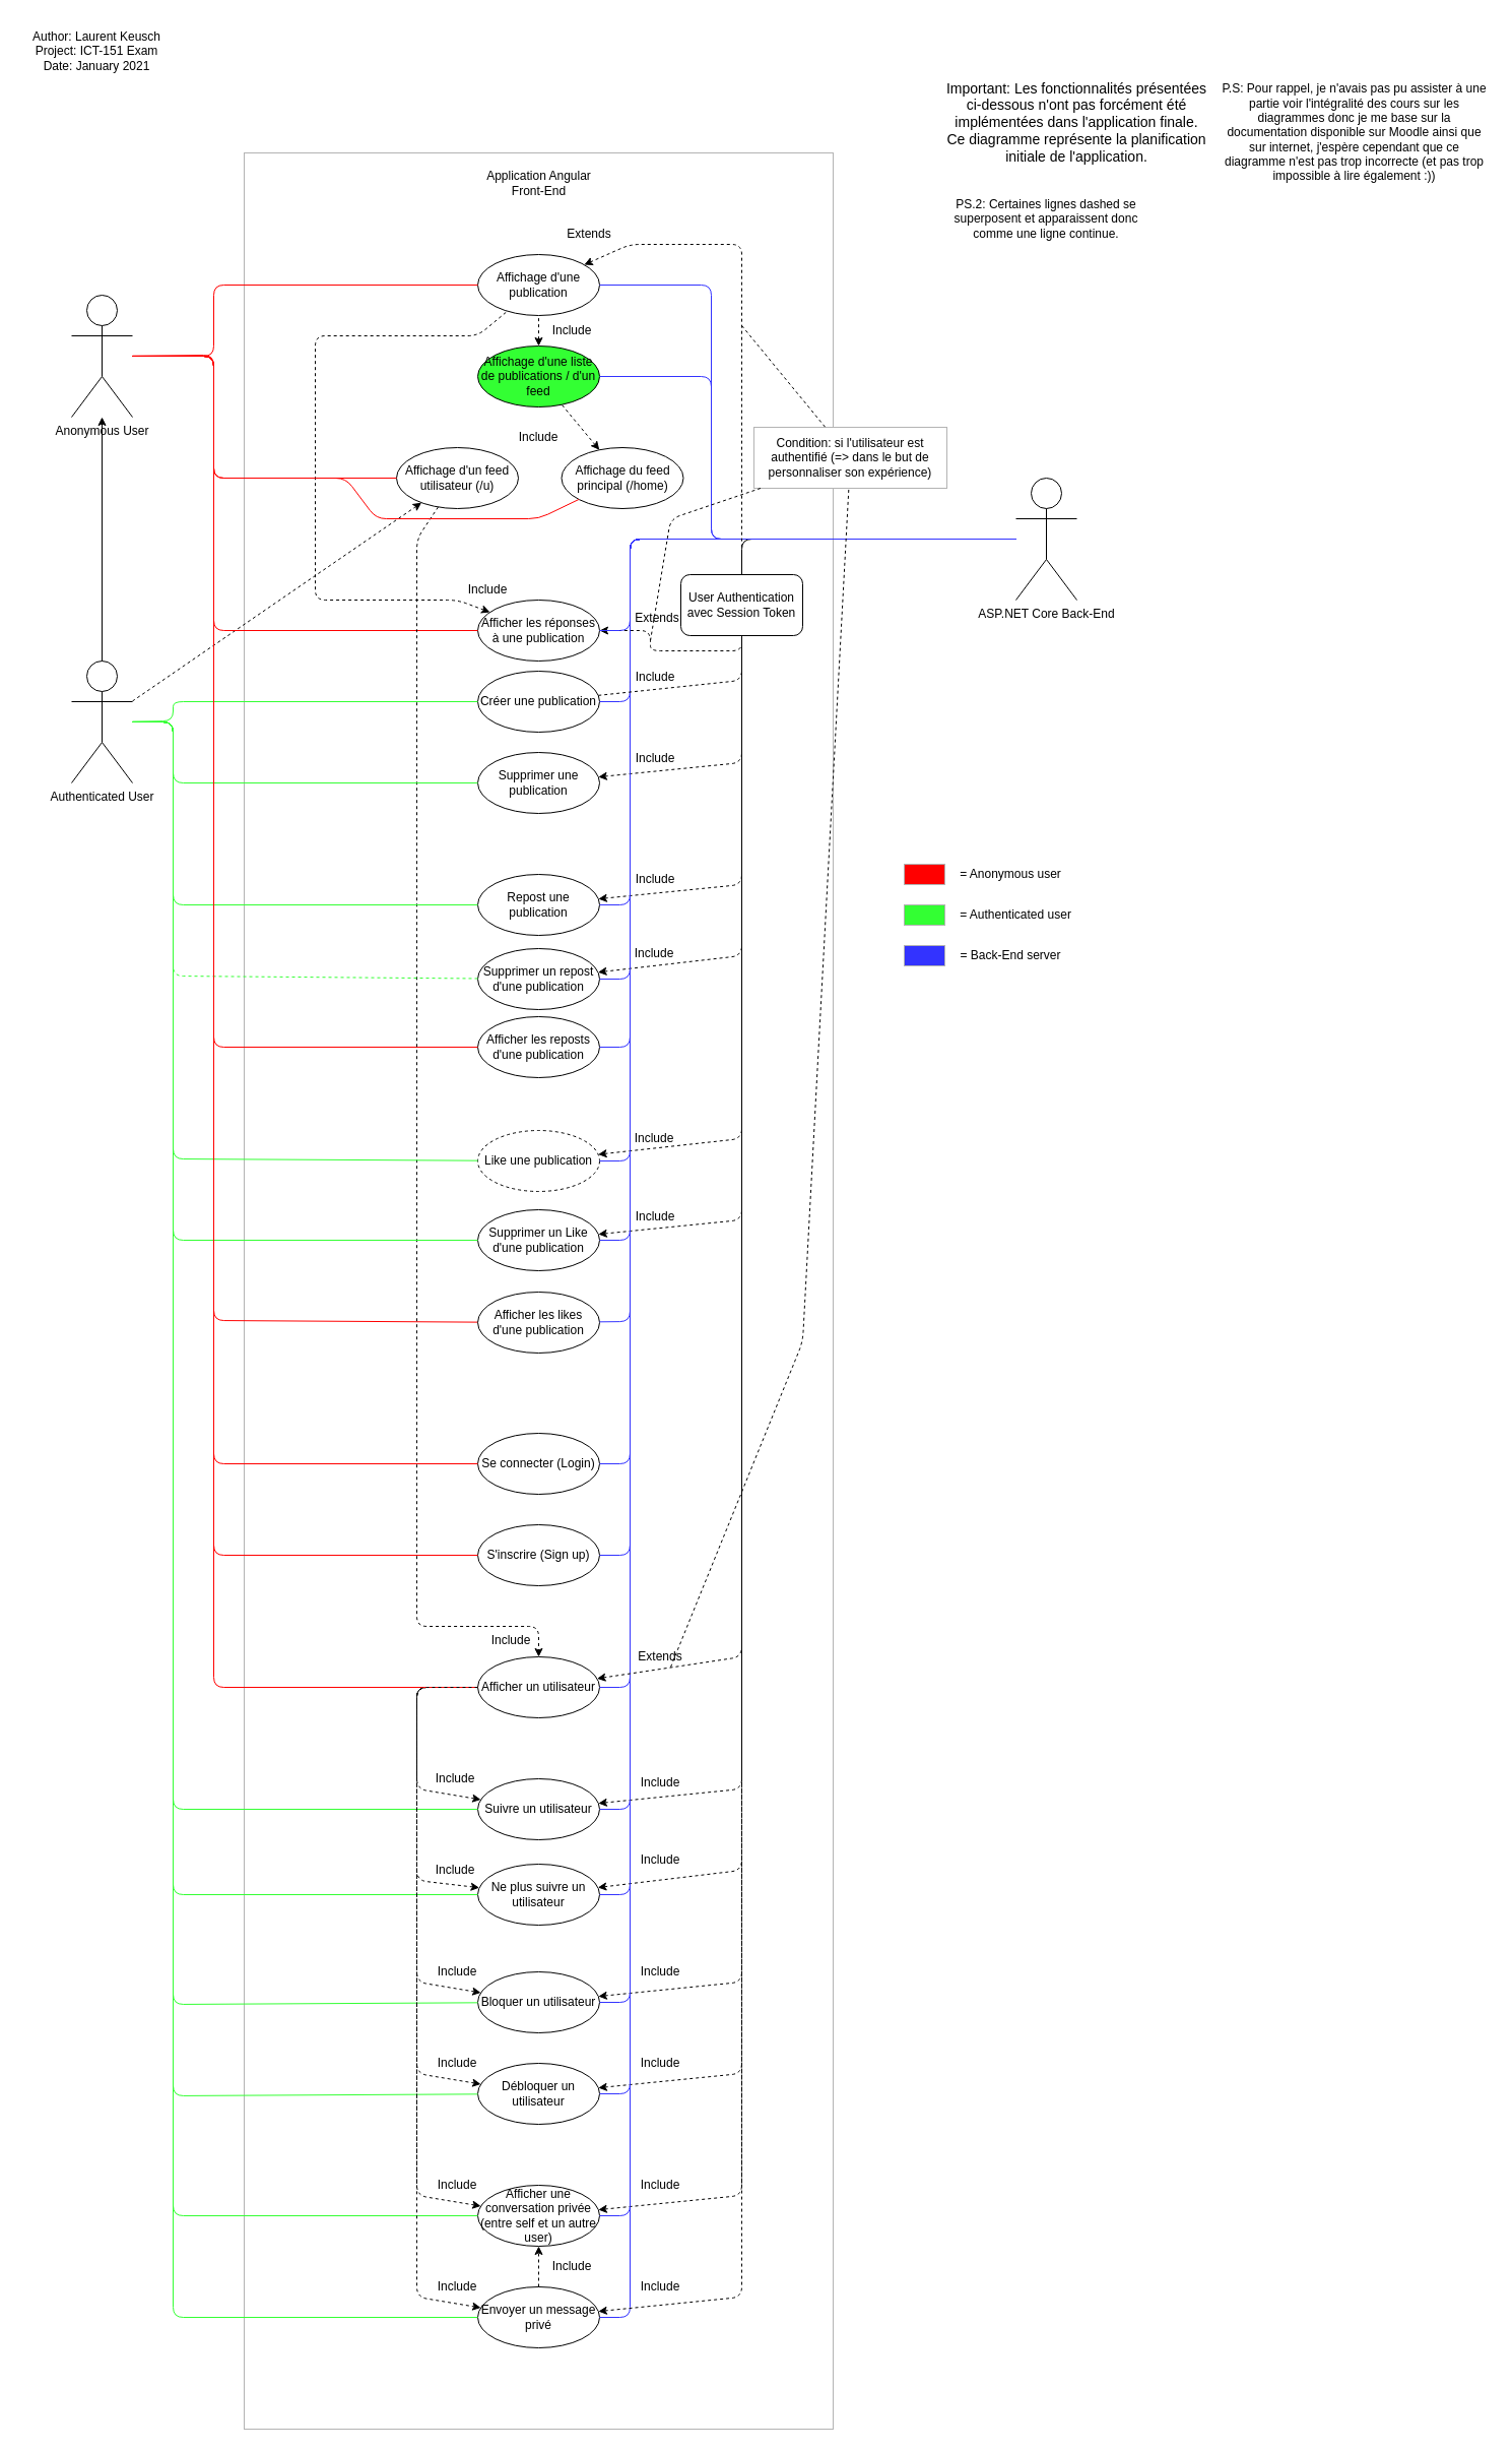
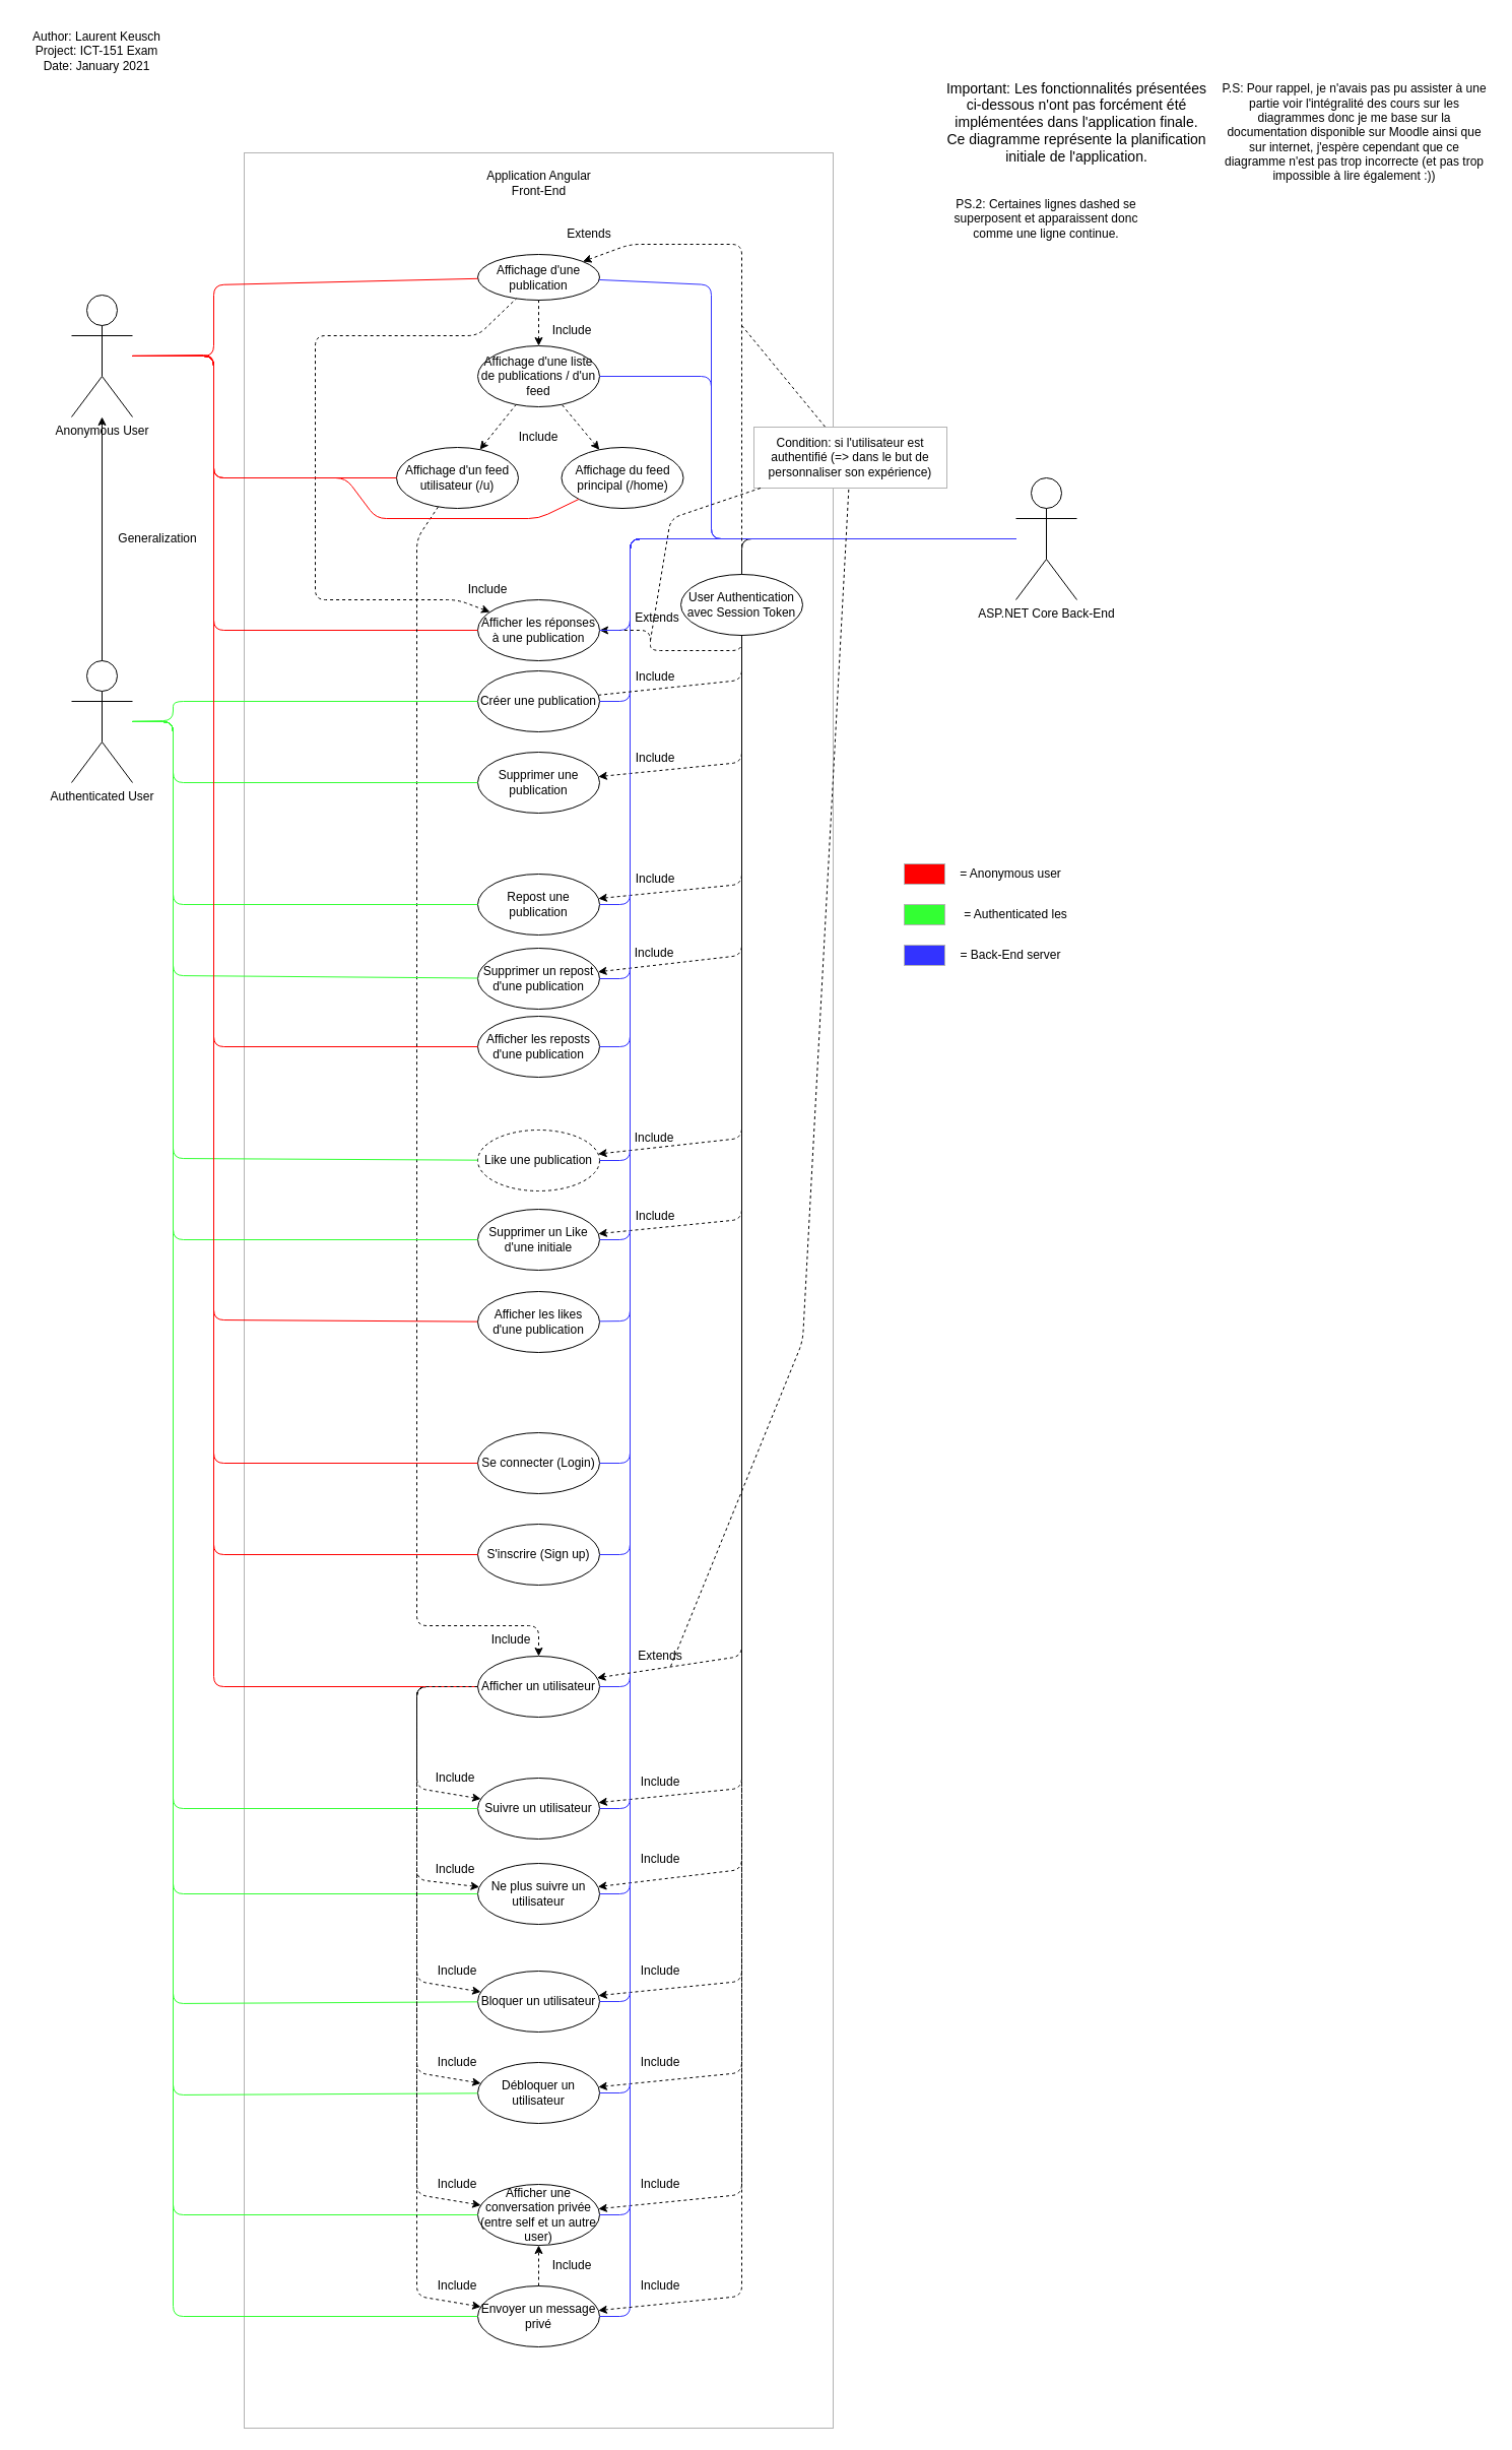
- <mxCell id="8" value="Affichage d'une publication" style="ellipse;whiteSpace=wrap;html=1;" parent="1" vertex="1"><mxGeometry x="470" y="250" width="120" height="60" as="geometry" /></mxCell>
+ <mxCell id="8" value="Affichage d'une publication" style="ellipse;whiteSpace=wrap;html=1;" parent="1" vertex="1"><mxGeometry x="470" y="250" width="120" height="45" as="geometry" /></mxCell>
- <mxCell id="16" value="Affichage d'une liste de publications / d'un feed" style="ellipse;whiteSpace=wrap;html=1;fillColor=#33ff33;" parent="1" vertex="1"><mxGeometry x="470" y="340" width="120" height="60" as="geometry" /></mxCell>
+ <mxCell id="16" value="Affichage d'une liste de publications / d'un feed" style="ellipse;whiteSpace=wrap;html=1;" parent="1" vertex="1"><mxGeometry x="470" y="340" width="120" height="60" as="geometry" /></mxCell>
+ <mxCell id="93" value="Generalization" style="text;html=1;strokeColor=none;fillColor=none;align=center;verticalAlign=middle;whiteSpace=wrap;rounded=0;fontSize=12;" parent="1" vertex="1"><mxGeometry x="110" y="520" width="90" height="20" as="geometry" /></mxCell>
- <mxCell id="29" value="" style="endArrow=none;html=1;dashed=1;startArrow=classic;startFill=1;endFill=0;" parent="1" source="11" target="27" edge="1"><mxGeometry width="50" height="50" relative="1" as="geometry"><mxPoint x="140" y="570" as="sourcePoint" /><mxPoint x="190" y="520" as="targetPoint" /></mxGeometry></mxCell>
+ <mxCell id="29" value="" style="endArrow=none;html=1;dashed=1;startArrow=classic;startFill=1;endFill=0;" parent="1" source="11" target="16" edge="1"><mxGeometry width="50" height="50" relative="1" as="geometry"><mxPoint x="140" y="570" as="sourcePoint" /><mxPoint x="190" y="520" as="targetPoint" /></mxGeometry></mxCell>
- <mxCell id="18" value="User Authentication avec Session Token" style="whiteSpace=wrap;html=1;rounded=1;" parent="1" vertex="1"><mxGeometry x="670" y="565" width="120" height="60" as="geometry" /></mxCell>
+ <mxCell id="18" value="User Authentication avec Session Token" style="ellipse;whiteSpace=wrap;html=1;" parent="1" vertex="1"><mxGeometry x="670" y="565" width="120" height="60" as="geometry" /></mxCell>
- <mxCell id="113" value="= Authenticated user" style="text;html=1;strokeColor=none;fillColor=none;align=center;verticalAlign=middle;whiteSpace=wrap;rounded=0;fontSize=12;" parent="1" vertex="1"><mxGeometry x="940" y="890" width="120" height="20" as="geometry" /></mxCell>
+ <mxCell id="113" value="= Authenticated les" style="text;html=1;strokeColor=none;fillColor=none;align=center;verticalAlign=middle;whiteSpace=wrap;rounded=0;fontSize=12;" parent="1" vertex="1"><mxGeometry x="940" y="890" width="120" height="20" as="geometry" /></mxCell>
- <mxCell id="88" value="" style="endArrow=none;html=1;fontSize=12;strokeColor=#33FF33;dashed=1;" parent="1" source="13" target="27" edge="1"><mxGeometry width="50" height="50" relative="1" as="geometry"><mxPoint x="70" y="1000" as="sourcePoint" /><mxPoint x="120" y="950" as="targetPoint" /><Array as="points"><mxPoint x="170" y="960" /><mxPoint x="170" y="710" /></Array></mxGeometry></mxCell>
+ <mxCell id="88" value="" style="endArrow=none;html=1;fontSize=12;strokeColor=#33FF33;" parent="1" source="13" target="27" edge="1"><mxGeometry width="50" height="50" relative="1" as="geometry"><mxPoint x="70" y="1000" as="sourcePoint" /><mxPoint x="120" y="950" as="targetPoint" /><Array as="points"><mxPoint x="170" y="960" /><mxPoint x="170" y="710" /></Array></mxGeometry></mxCell>
- <mxCell id="23" value="Supprimer un Like d'une publication" style="ellipse;whiteSpace=wrap;html=1;fillColor=none;" parent="1" vertex="1"><mxGeometry x="470" y="1190" width="120" height="60" as="geometry" /></mxCell>
+ <mxCell id="23" value="Supprimer un Like d'une initiale" style="ellipse;whiteSpace=wrap;html=1;fillColor=none;" parent="1" vertex="1"><mxGeometry x="470" y="1190" width="120" height="60" as="geometry" /></mxCell>
